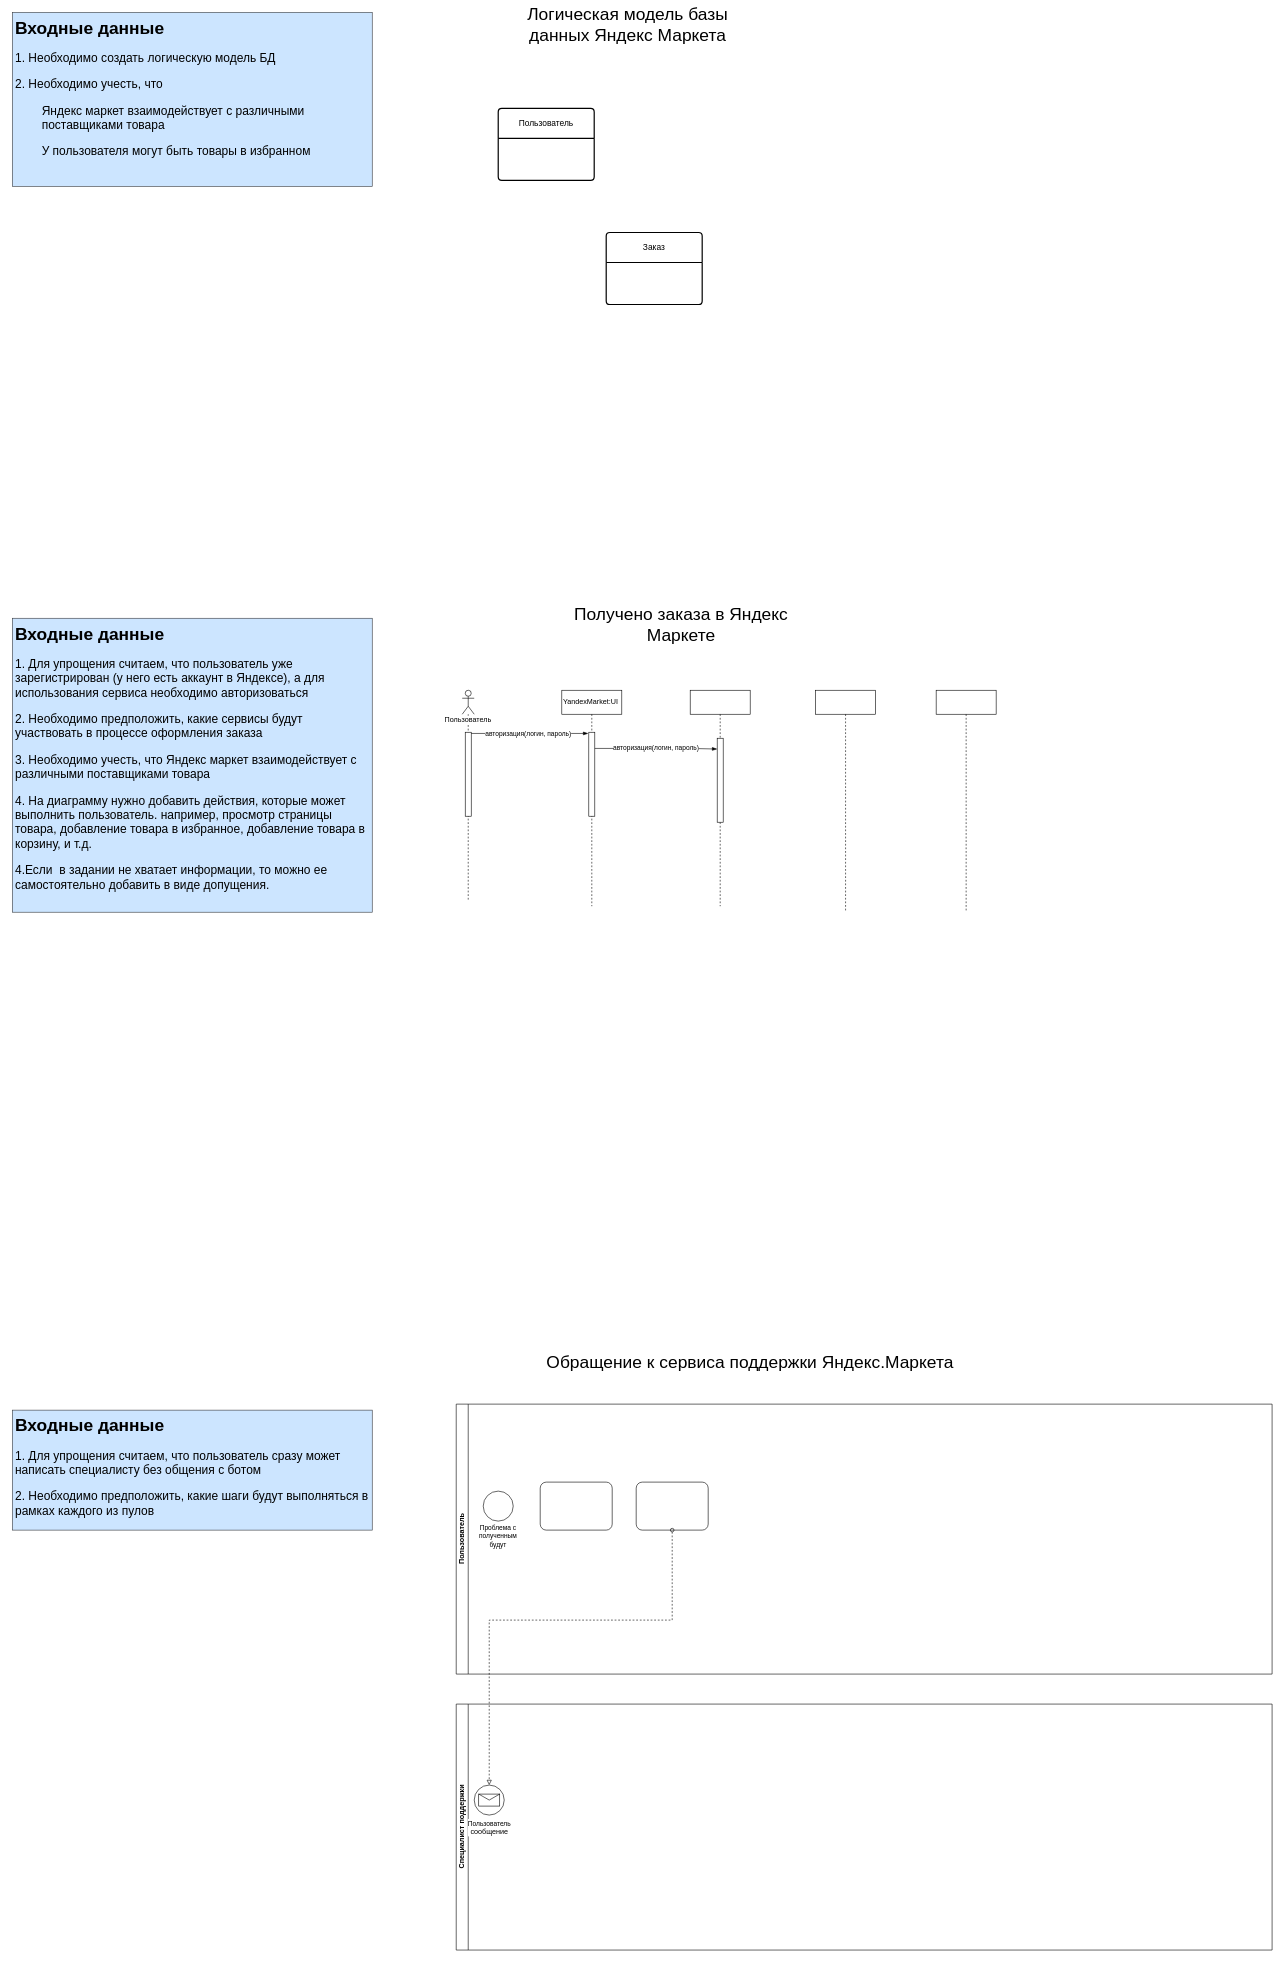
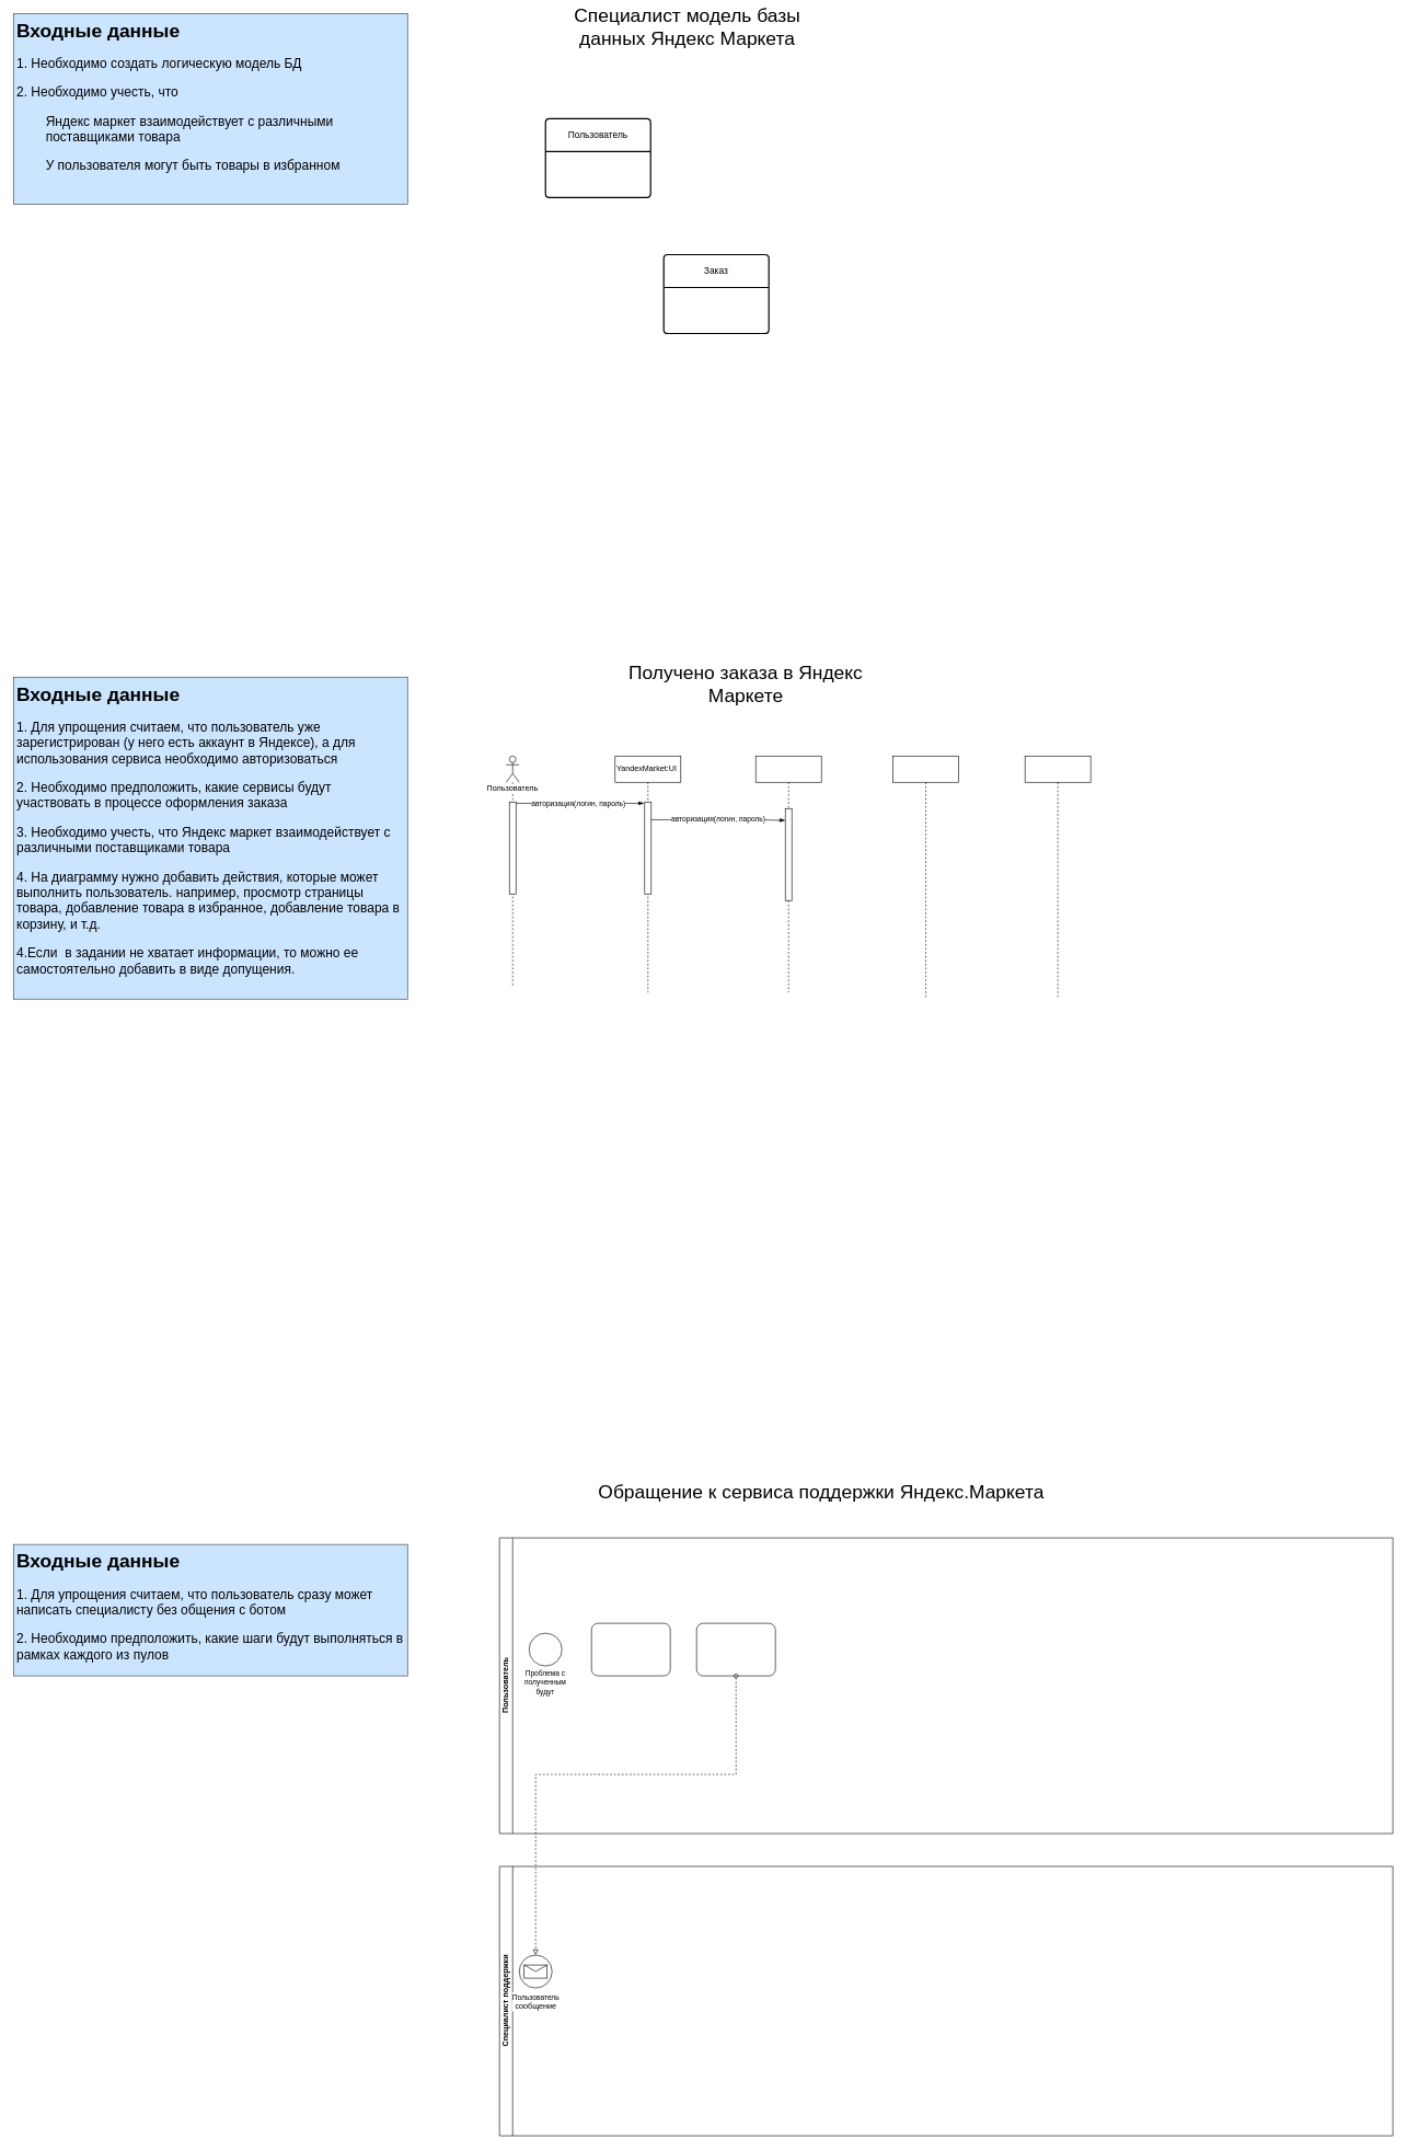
- <mxCell id="28" value="Логическая модель базы данных Яндекс Маркета" style="text;html=1;strokeColor=none;fillColor=none;align=center;verticalAlign=middle;whiteSpace=wrap;rounded=0;fontSize=29;" vertex="1" parent="1"><mxGeometry x="861" y="20" width="370" height="40" as="geometry" /></mxCell>
+ <mxCell id="28" value="Специалист модель базы данных Яндекс Маркета" style="text;html=1;strokeColor=none;fillColor=none;align=center;verticalAlign=middle;whiteSpace=wrap;rounded=0;fontSize=29;" vertex="1" parent="1"><mxGeometry x="861" y="20" width="370" height="40" as="geometry" /></mxCell>
